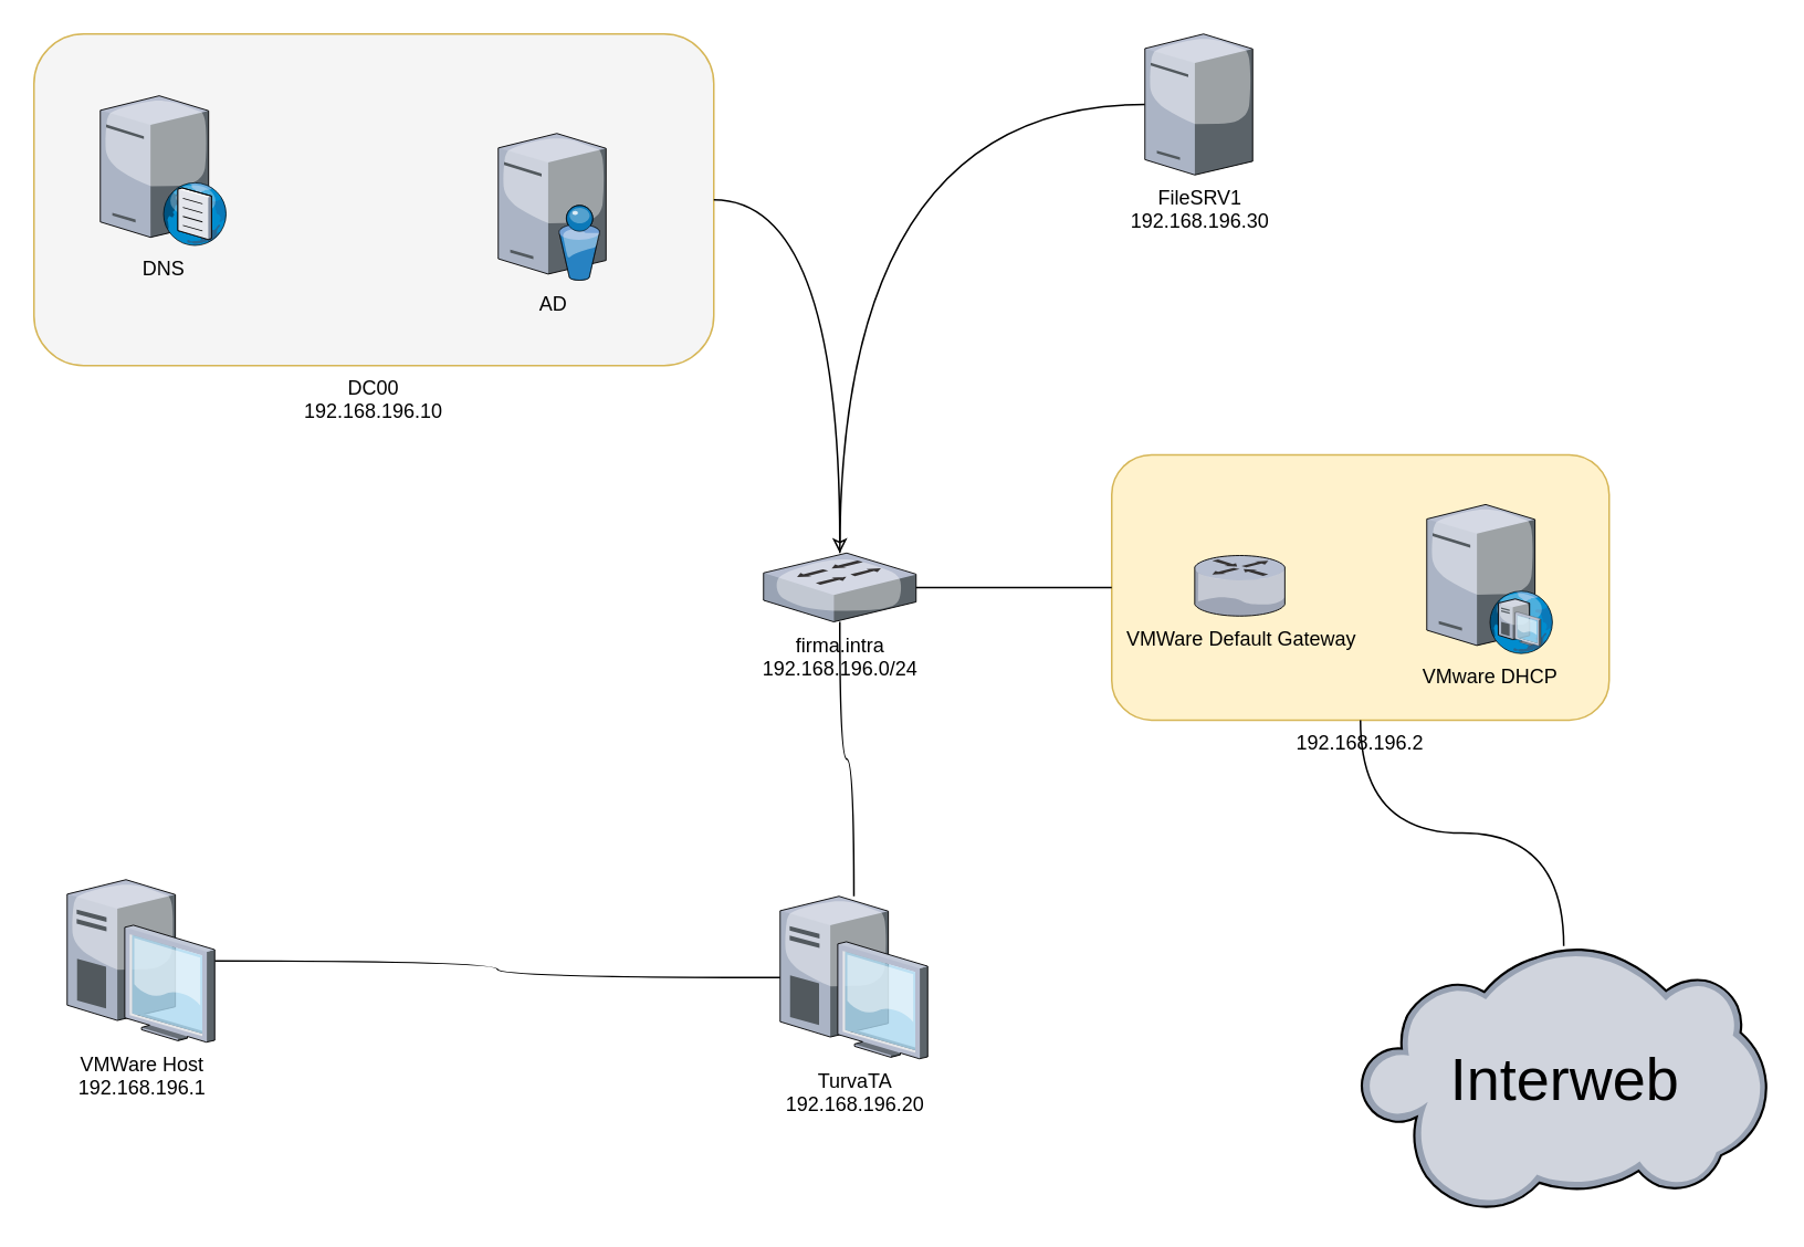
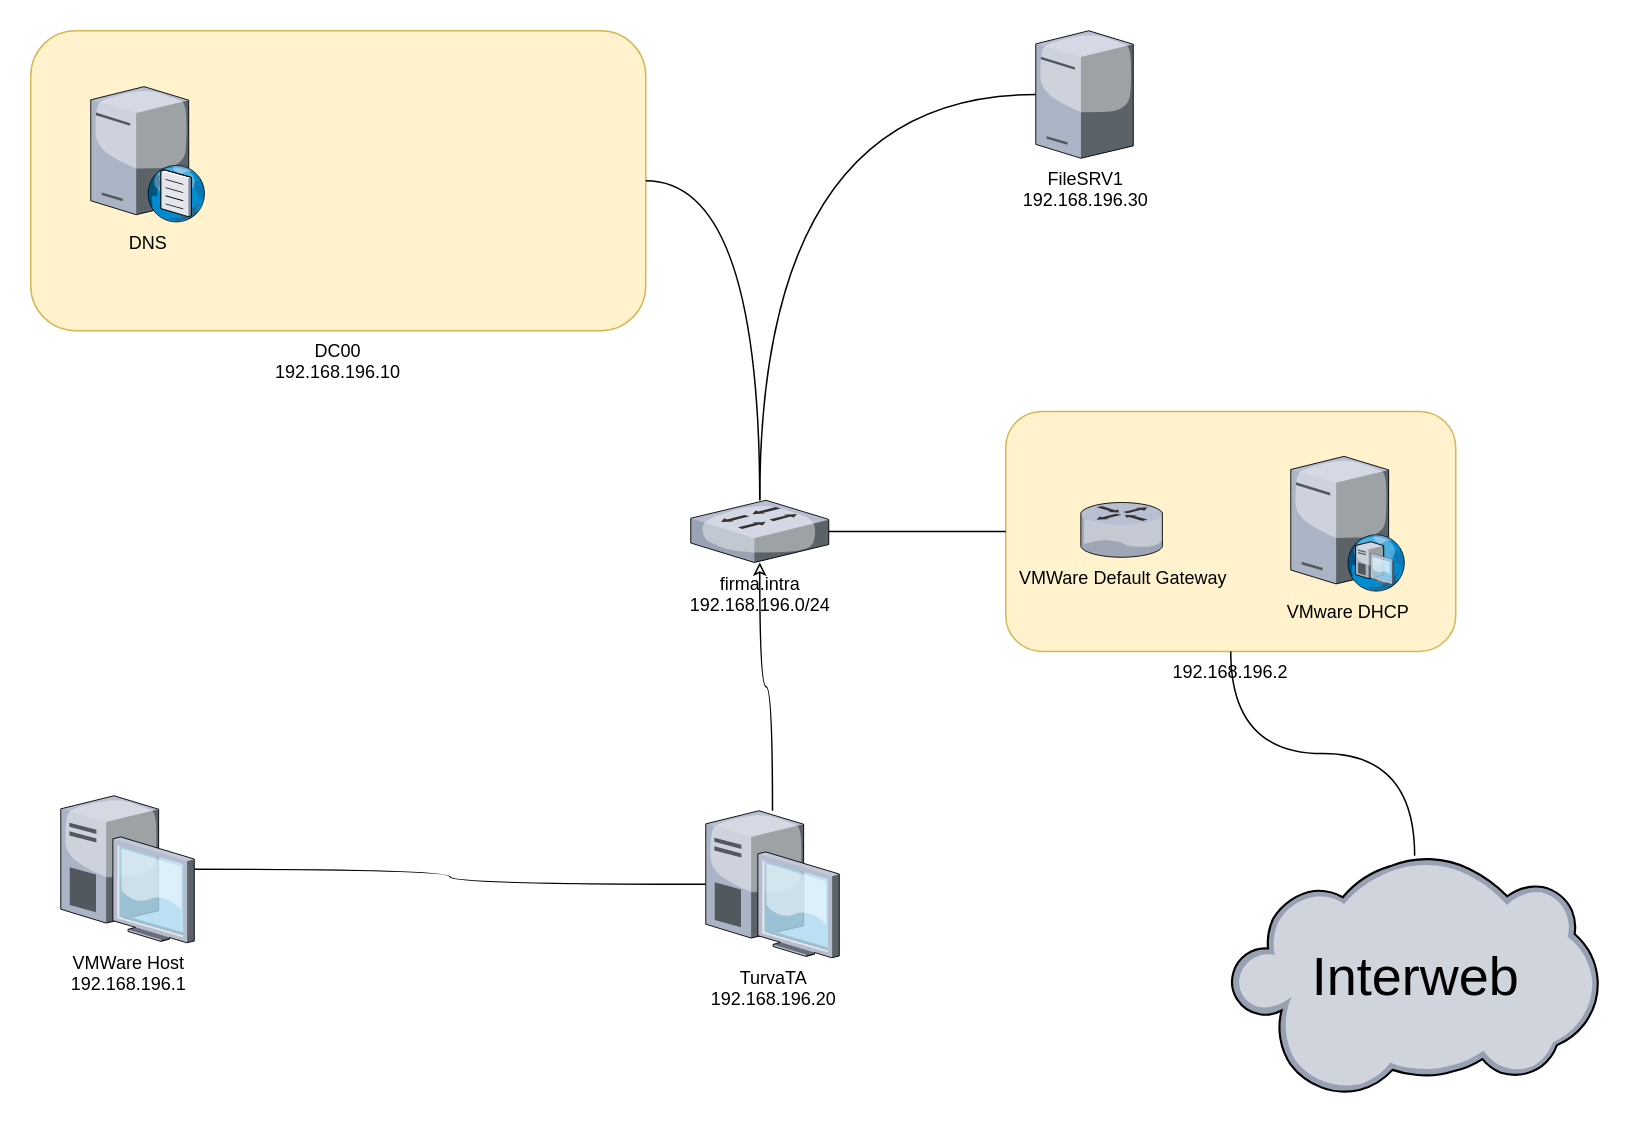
- <mxCell id="11" value="DC00&lt;br&gt;192.168.196.10" style="rounded=1;whiteSpace=wrap;html=1;fillColor=#f5f5f5;strokeColor=#d6b656;labelPosition=center;verticalLabelPosition=bottom;align=center;verticalAlign=top;" vertex="1" parent="10"><mxGeometry width="410" height="200" as="geometry" /></mxCell>
+ <mxCell id="11" value="DC00&lt;br&gt;192.168.196.10" style="rounded=1;whiteSpace=wrap;html=1;fillColor=#fff2cc;strokeColor=#d6b656;labelPosition=center;verticalLabelPosition=bottom;align=center;verticalAlign=top;" vertex="1" parent="10"><mxGeometry width="410" height="200" as="geometry" /></mxCell>
- <mxCell id="12" value="AD" style="verticalLabelPosition=bottom;aspect=fixed;html=1;verticalAlign=top;strokeColor=none;align=center;outlineConnect=0;shape=mxgraph.citrix.directory_server;" vertex="1" parent="10"><mxGeometry x="280" y="60" width="65" height="88.5" as="geometry" /></mxCell>
- <mxCell id="18" style="edgeStyle=orthogonalEdgeStyle;orthogonalLoop=1;jettySize=auto;html=1;fontSize=36;startArrow=none;startFill=0;endArrow=classic;endFill=0;curved=1;" edge="1" parent="1" source="11" target="6"><mxGeometry relative="1" as="geometry" /></mxCell>
+ <mxCell id="18" style="edgeStyle=orthogonalEdgeStyle;orthogonalLoop=1;jettySize=auto;html=1;fontSize=36;startArrow=none;startFill=0;endArrow=none;endFill=0;curved=1;" edge="1" parent="1" source="11" target="6"><mxGeometry relative="1" as="geometry" /></mxCell>
- <mxCell id="4" style="edgeStyle=orthogonalEdgeStyle;curved=1;orthogonalLoop=1;jettySize=auto;html=1;startFill=0;endArrow=none;endFill=0;fontSize=36;" edge="1" parent="1" source="5" target="6"><mxGeometry relative="1" as="geometry" /></mxCell>
+ <mxCell id="4" style="edgeStyle=orthogonalEdgeStyle;curved=1;orthogonalLoop=1;jettySize=auto;html=1;startFill=0;endArrow=classic;endFill=0;fontSize=36;" edge="1" parent="1" source="5" target="6"><mxGeometry relative="1" as="geometry" /></mxCell>
